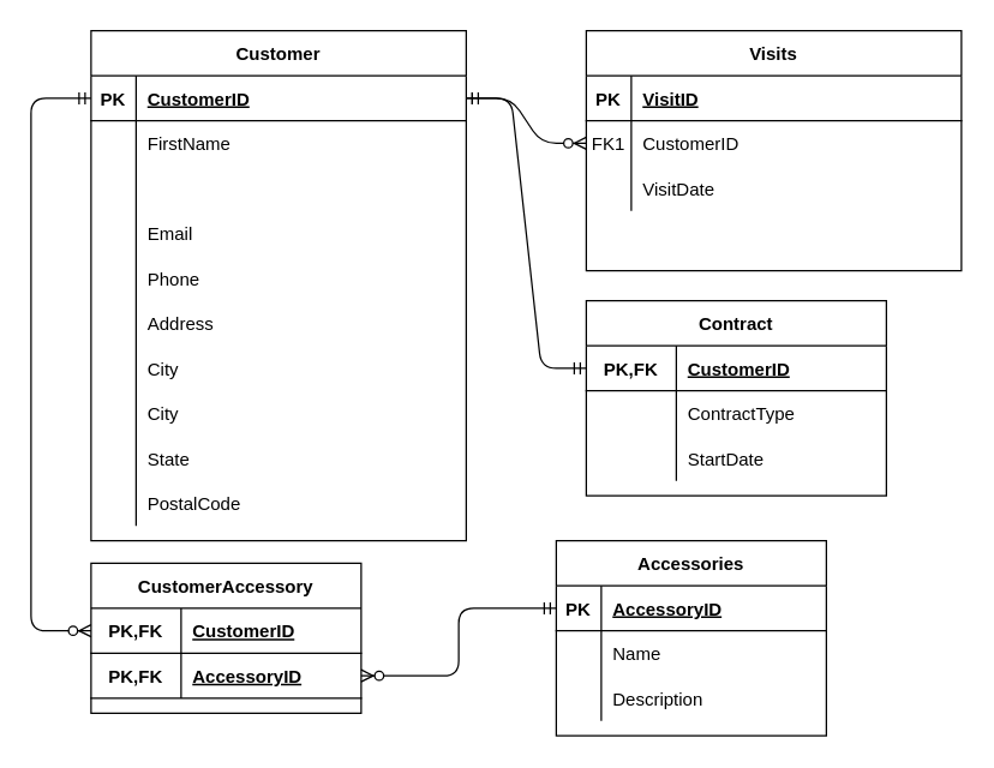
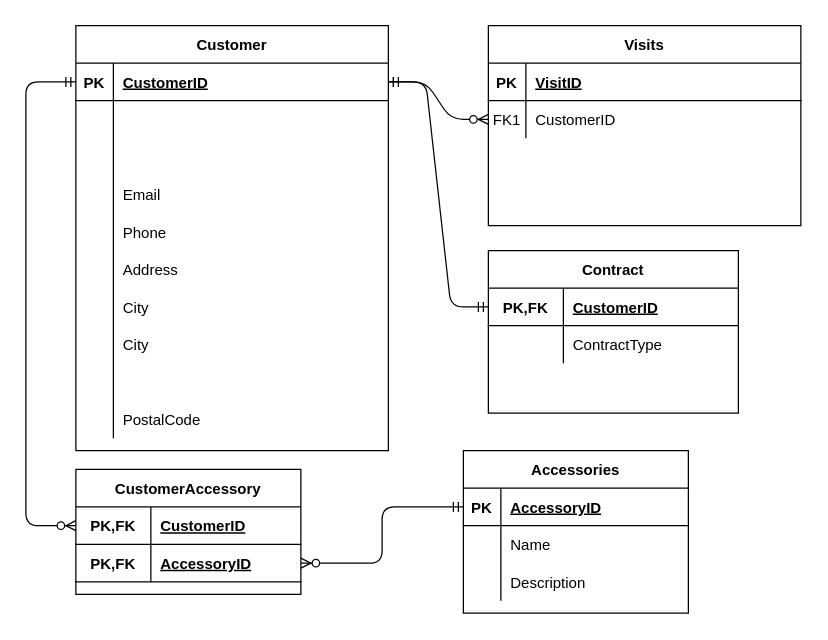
- <mxCell id="21" value="FirstName" style="shape=partialRectangle;overflow=hidden;connectable=0;fillColor=none;top=0;left=0;bottom=0;right=0;align=left;spacingLeft=6;" parent="19" vertex="1"><mxGeometry x="30" width="220" height="30" as="geometry" /></mxCell>
- <mxCell id="12" value="VisitDate" style="shape=partialRectangle;overflow=hidden;connectable=0;fillColor=none;top=0;left=0;bottom=0;right=0;align=left;spacingLeft=6;" parent="10" vertex="1"><mxGeometry x="30" width="220" height="30" as="geometry" /></mxCell>
- <mxCell id="41" value="State" style="shape=partialRectangle;overflow=hidden;connectable=0;fillColor=none;top=0;left=0;bottom=0;right=0;align=left;spacingLeft=6;" parent="39" vertex="1"><mxGeometry x="30" width="220" height="30" as="geometry" /></mxCell>
- <mxCell id="55" value="StartDate" style="shape=partialRectangle;connectable=0;fillColor=none;top=0;left=0;bottom=0;right=0;align=left;spacingLeft=6;overflow=hidden;" vertex="1" parent="53"><mxGeometry x="60" width="140" height="30" as="geometry" /></mxCell>
